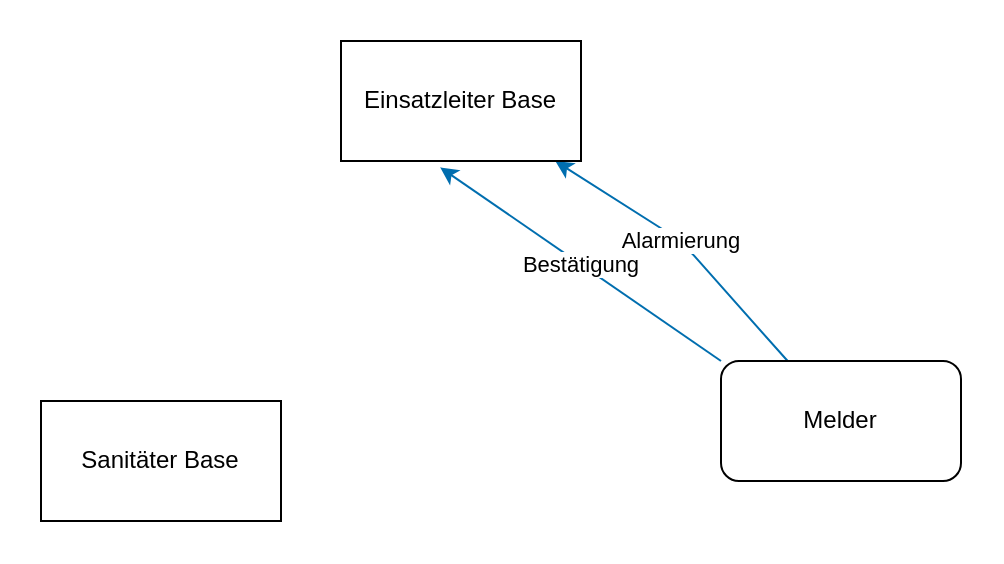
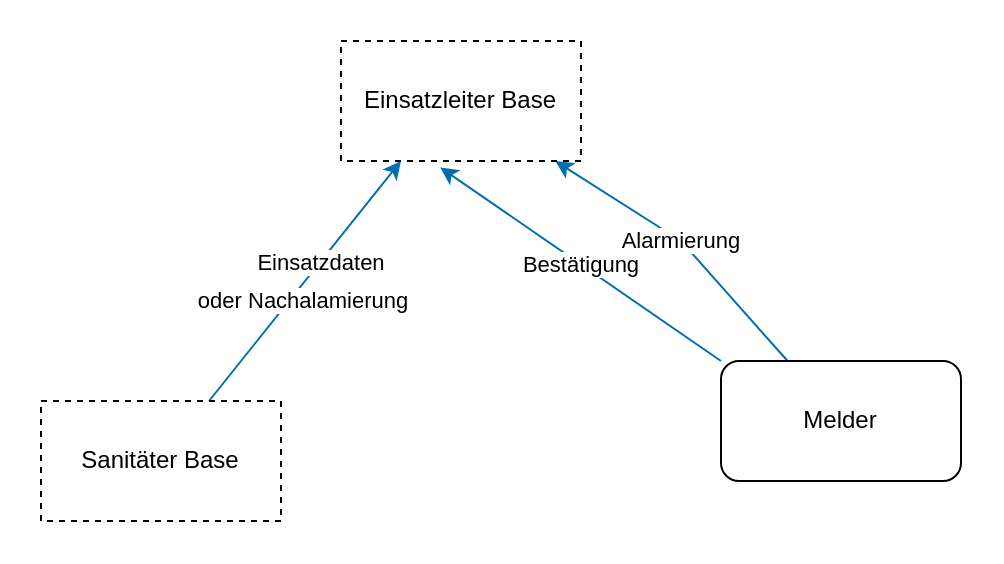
- <mxCell id="3" value="Einsatzleiter Base" style="rounded=0;whiteSpace=wrap;html=1;" vertex="1" parent="1"><mxGeometry x="170" y="20" width="120" height="60" as="geometry" /></mxCell>
+ <mxCell id="3" value="Einsatzleiter Base" style="rounded=0;whiteSpace=wrap;html=1;dashed=1;" vertex="1" parent="1"><mxGeometry x="170" y="20" width="120" height="60" as="geometry" /></mxCell>
+ <mxCell id="6" style="edgeStyle=none;html=1;entryX=0.25;entryY=1;entryDx=0;entryDy=0;fillColor=#1ba1e2;strokeColor=#006EAF;" edge="1" parent="1" source="9" target="3"><mxGeometry relative="1" as="geometry" /></mxCell>
+ <mxCell id="7" value="Einsatzdaten" style="edgeLabel;html=1;align=center;verticalAlign=middle;resizable=0;points=[];" vertex="1" connectable="0" parent="6"><mxGeometry x="-0.164" y="2" relative="1" as="geometry"><mxPoint x="17" y="-18" as="offset" /></mxGeometry></mxCell>
+ <mxCell id="8" value="oder Nachalamierung" style="edgeLabel;html=1;align=center;verticalAlign=middle;resizable=0;points=[];" vertex="1" connectable="0" parent="6"><mxGeometry x="-0.446" y="-1" relative="1" as="geometry"><mxPoint x="19" y="-18" as="offset" /></mxGeometry></mxCell>
- <mxCell id="9" value="Sanitäter Base" style="rounded=0;whiteSpace=wrap;html=1;" vertex="1" parent="1"><mxGeometry x="20" y="200" width="120" height="60" as="geometry" /></mxCell>
+ <mxCell id="9" value="Sanitäter Base" style="rounded=0;whiteSpace=wrap;html=1;dashed=1;" vertex="1" parent="1"><mxGeometry x="20" y="200" width="120" height="60" as="geometry" /></mxCell>
